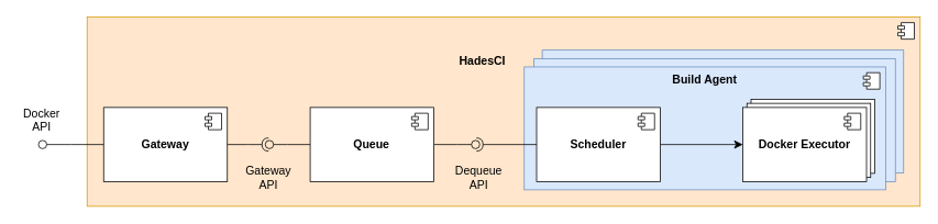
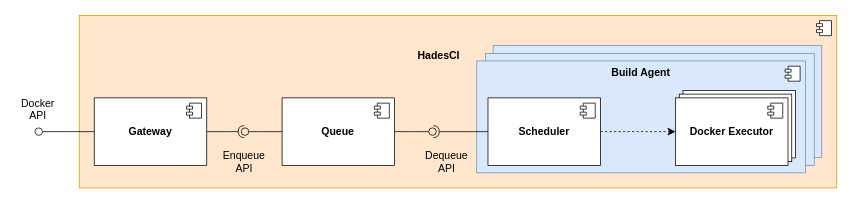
- <mxCell id="15" style="edgeStyle=orthogonalEdgeStyle;rounded=0;orthogonalLoop=1;jettySize=auto;html=1;exitX=1;exitY=0.5;exitDx=0;exitDy=0;dashed=0;endSize=8;endArrow=classic;endFill=1;targetPerimeterSpacing=0;" parent="8" source="16" target="20" edge="1"><mxGeometry relative="1" as="geometry" /></mxCell>
+ <mxCell id="15" style="edgeStyle=orthogonalEdgeStyle;rounded=0;orthogonalLoop=1;jettySize=auto;html=1;exitX=1;exitY=0.5;exitDx=0;exitDy=0;dashed=1;endSize=8;endArrow=classic;endFill=1;targetPerimeterSpacing=0;" parent="8" source="16" target="20" edge="1"><mxGeometry relative="1" as="geometry" /></mxCell>
- <mxCell id="30" value="&lt;font style=&quot;font-size: 14px;&quot;&gt;Gateway&lt;br&gt;API&lt;/font&gt;" style="text;html=1;align=center;verticalAlign=middle;whiteSpace=wrap;rounded=0;" parent="3" vertex="1"><mxGeometry x="190" y="170" width="60" height="30" as="geometry" /></mxCell>
+ <mxCell id="30" value="&lt;font style=&quot;font-size: 14px;&quot;&gt;Enqueue&lt;br&gt;API&lt;/font&gt;" style="text;html=1;align=center;verticalAlign=middle;whiteSpace=wrap;rounded=0;" parent="3" vertex="1"><mxGeometry x="190" y="170" width="60" height="30" as="geometry" /></mxCell>
- <mxCell id="31" value="&lt;font style=&quot;font-size: 14px;&quot;&gt;Dequeue&lt;br&gt;API&lt;/font&gt;" style="text;html=1;align=center;verticalAlign=middle;whiteSpace=wrap;rounded=0;" parent="3" vertex="1"><mxGeometry x="444.5" y="170" width="60" height="30" as="geometry" /></mxCell>
+ <mxCell id="31" value="&lt;font style=&quot;font-size: 14px;&quot;&gt;Dequeue&lt;br&gt;API&lt;/font&gt;" style="text;html=1;align=center;verticalAlign=middle;whiteSpace=wrap;rounded=0;" parent="3" vertex="1"><mxGeometry x="459.5" y="170" width="60" height="30" as="geometry" /></mxCell>
